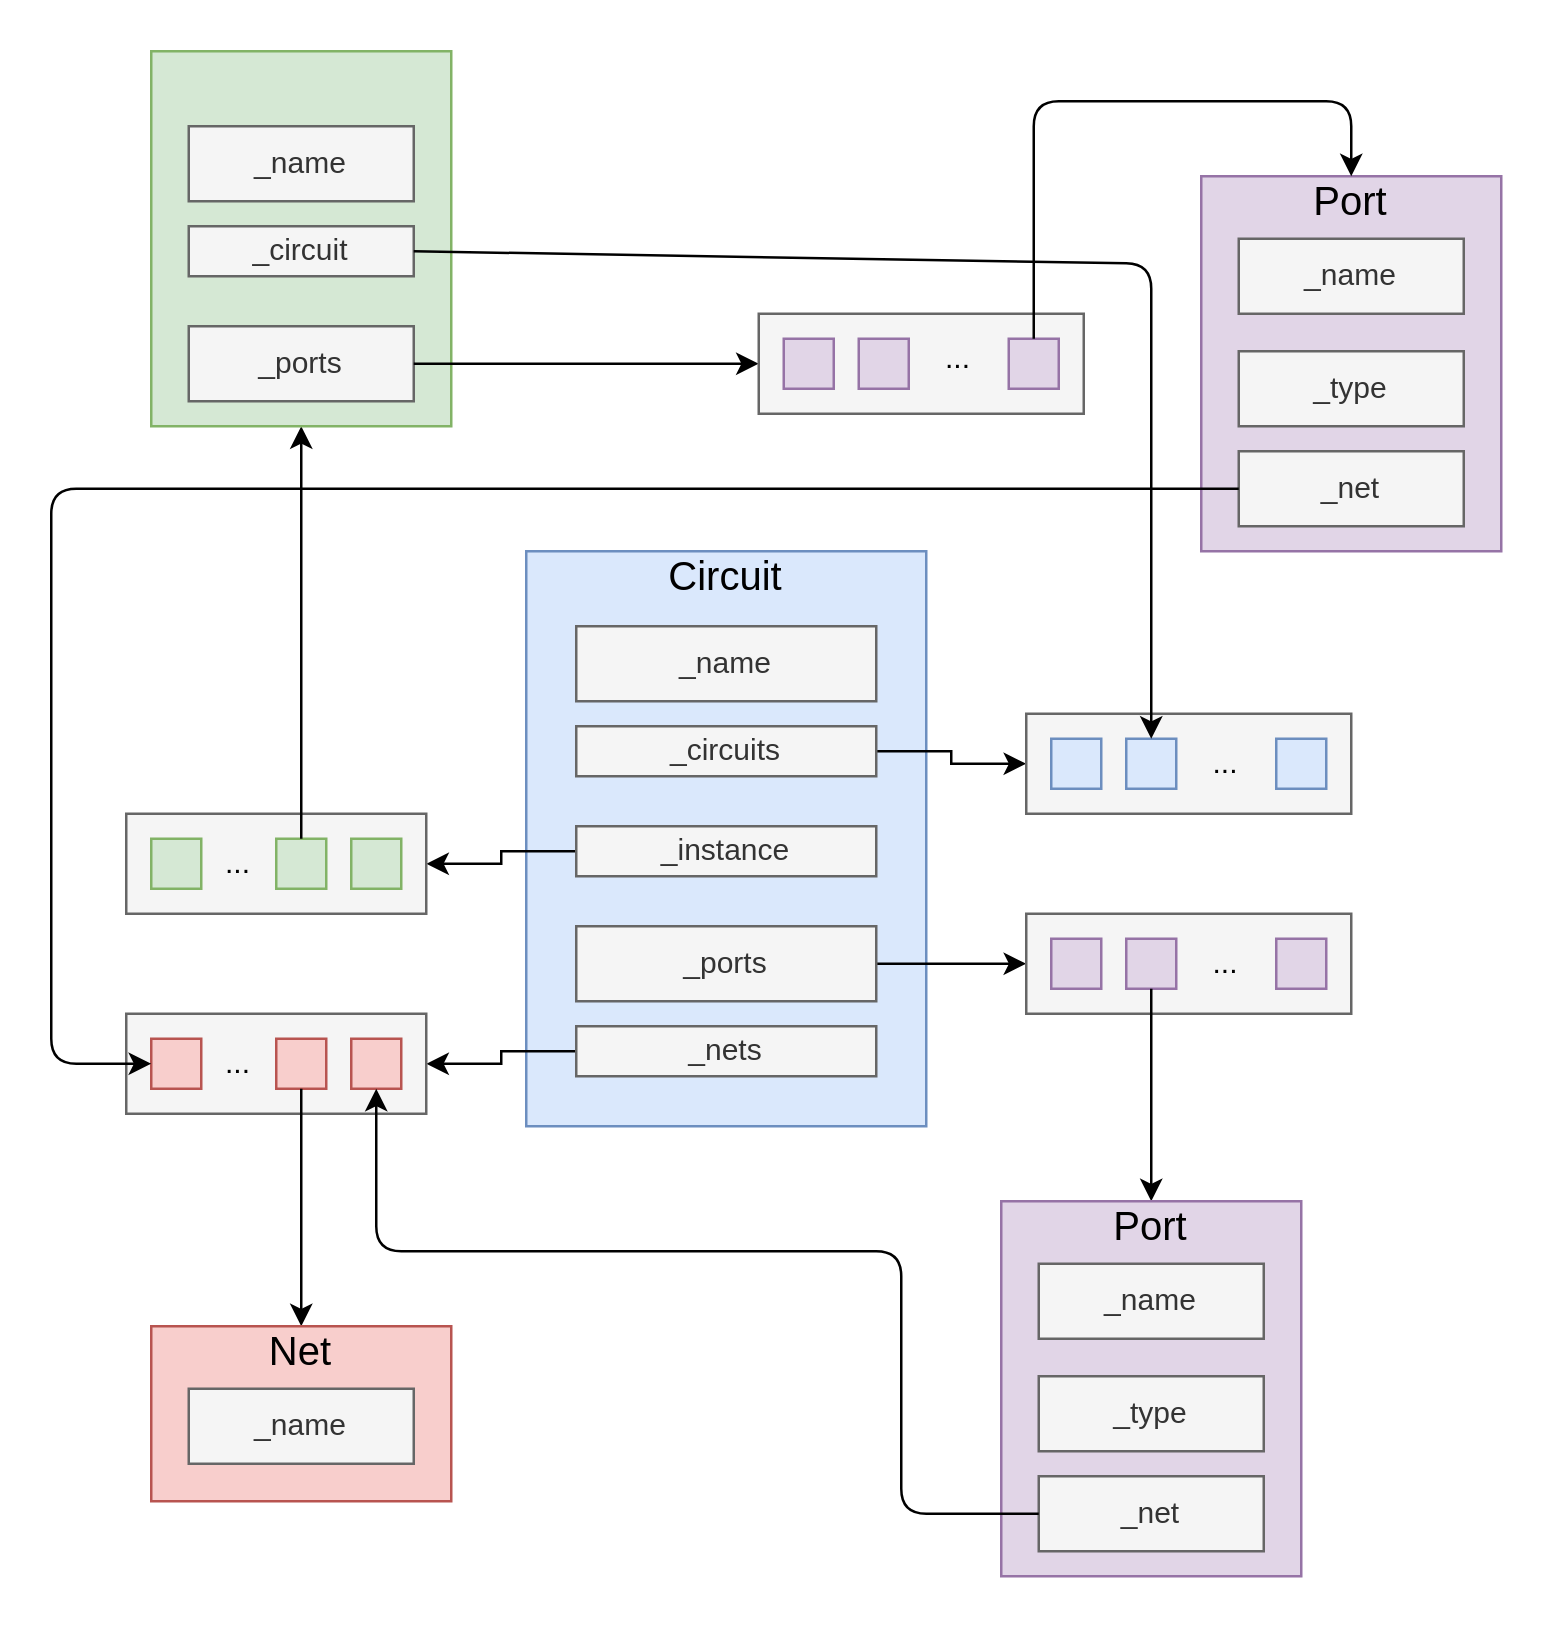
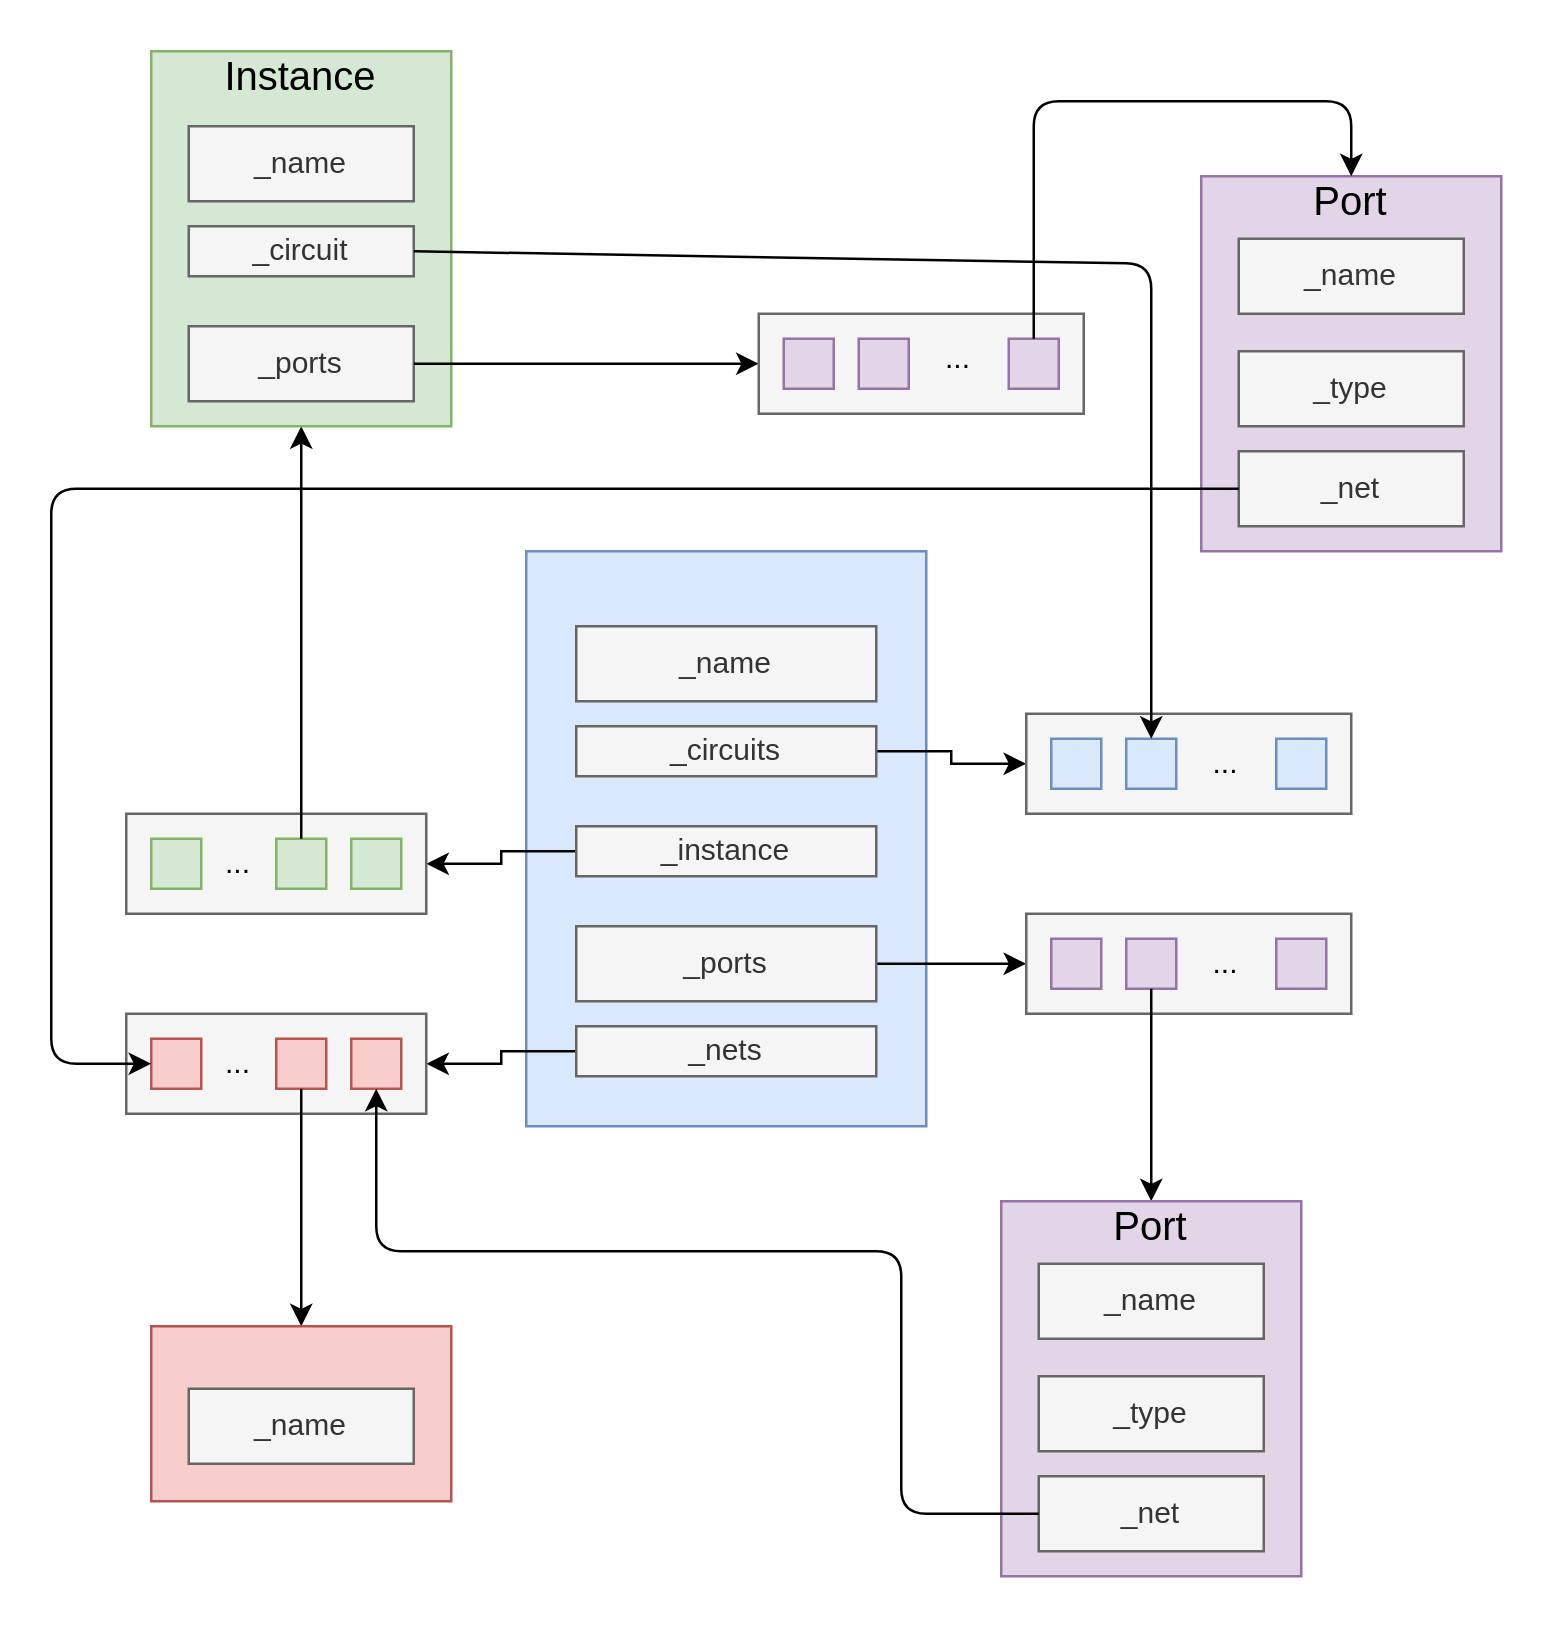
+ <mxCell id="38" value="&lt;font style=&quot;font-size: 16px&quot;&gt;Instance&lt;/font&gt;" style="text;html=1;strokeColor=none;fillColor=none;align=center;verticalAlign=middle;whiteSpace=wrap;rounded=0;" parent="1" vertex="1"><mxGeometry x="60" y="20" width="120" height="20" as="geometry" /></mxCell>
- <mxCell id="17" value="&lt;font style=&quot;font-size: 16px&quot;&gt;Circuit&lt;/font&gt;" style="text;html=1;strokeColor=none;fillColor=none;align=center;verticalAlign=middle;whiteSpace=wrap;rounded=0;" parent="1" vertex="1"><mxGeometry x="210" y="220" width="160" height="20" as="geometry" /></mxCell>
- <mxCell id="47" value="&lt;font style=&quot;font-size: 16px&quot;&gt;Net&lt;/font&gt;" style="text;html=1;strokeColor=none;fillColor=none;align=center;verticalAlign=middle;whiteSpace=wrap;rounded=0;" parent="1" vertex="1"><mxGeometry x="60" y="530" width="120" height="20" as="geometry" /></mxCell>
